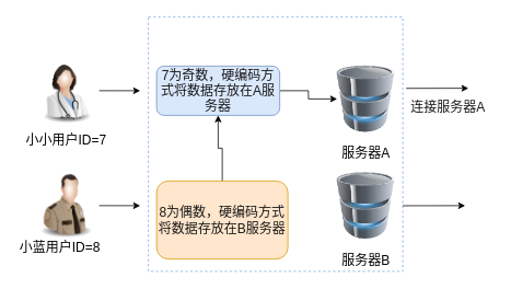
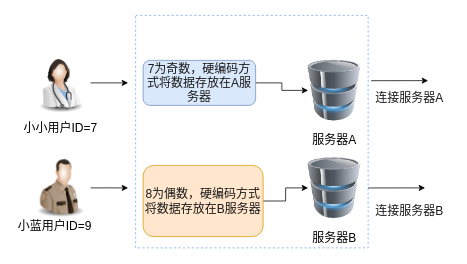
- <mxCell id="12" value="" style="edgeStyle=orthogonalEdgeStyle;rounded=0;orthogonalLoop=1;jettySize=auto;html=1;fontColor=#99FFFF;" edge="1" parent="1" source="13" target="11"><mxGeometry relative="1" as="geometry" /></mxCell>
+ <mxCell id="12" value="" style="edgeStyle=orthogonalEdgeStyle;rounded=0;orthogonalLoop=1;jettySize=auto;html=1;fontColor=#99FFFF;" edge="1" parent="1" source="13" target="3"><mxGeometry relative="1" as="geometry" /></mxCell>
+ <mxCell id="18" value="&lt;font style=&quot;font-size: 16px&quot; color=&quot;#191919&quot;&gt;连接服务器B&lt;/font&gt;" style="text;html=1;align=center;verticalAlign=middle;resizable=0;points=[];autosize=1;fontColor=#99FFFF;" vertex="1" parent="1"><mxGeometry x="490" y="270" width="110" height="20" as="geometry" /></mxCell>
- <mxCell id="9" value="&lt;font style=&quot;font-size: 16px&quot;&gt;小蓝用户ID=8&lt;/font&gt;" style="text;html=1;strokeColor=none;fillColor=none;align=center;verticalAlign=middle;whiteSpace=wrap;rounded=0;" vertex="1" parent="1"><mxGeometry x="20" y="290" width="105" height="20" as="geometry" /></mxCell>
+ <mxCell id="9" value="&lt;font style=&quot;font-size: 16px&quot;&gt;小蓝用户ID=9&lt;/font&gt;" style="text;html=1;strokeColor=none;fillColor=none;align=center;verticalAlign=middle;whiteSpace=wrap;rounded=0;" vertex="1" parent="1"><mxGeometry x="20" y="290" width="105" height="20" as="geometry" /></mxCell>
